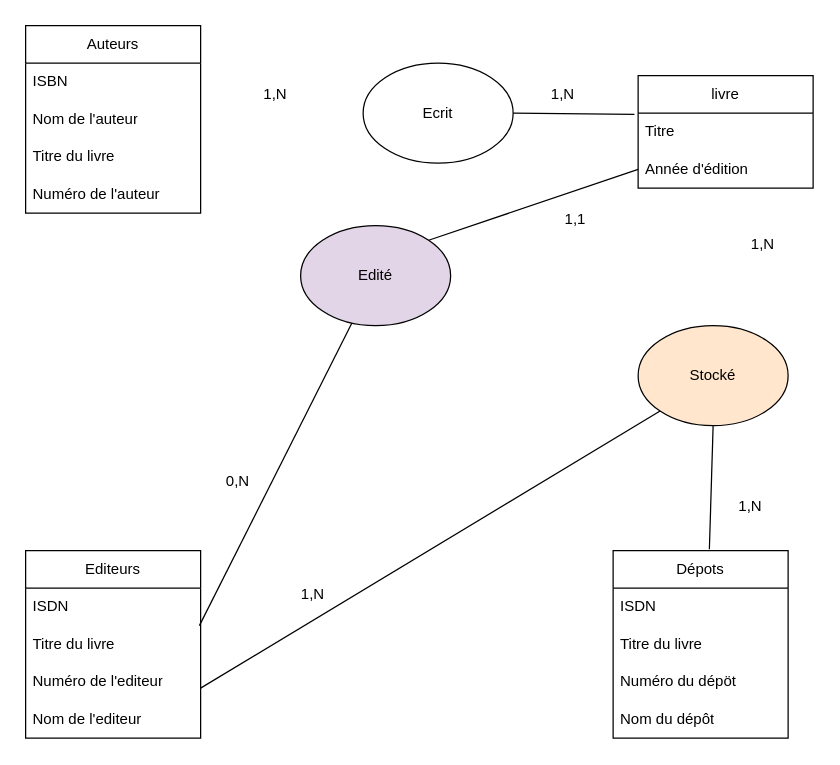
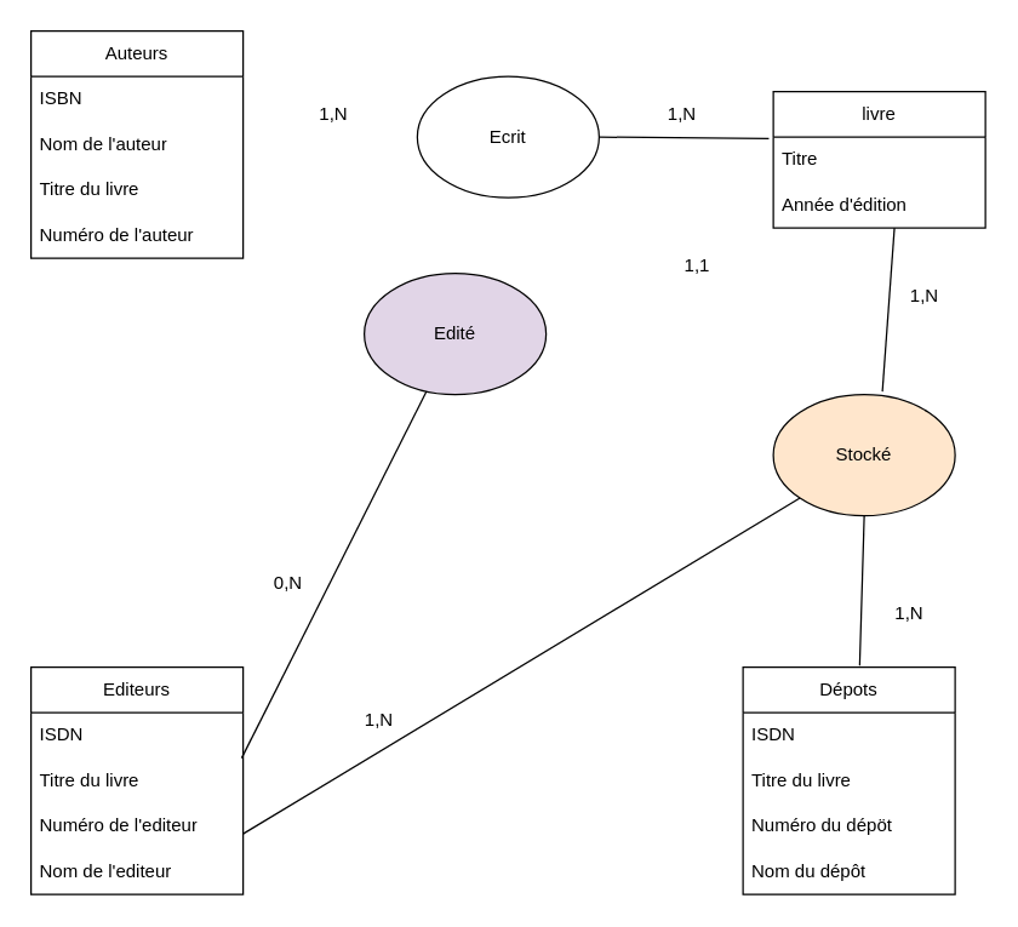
- <mxCell id="17" value="&lt;font style=&quot;vertical-align: inherit;&quot;&gt;&lt;font style=&quot;vertical-align: inherit;&quot;&gt;Ecrit&lt;/font&gt;&lt;/font&gt;" style="ellipse;whiteSpace=wrap;html=1;" vertex="1" parent="1"><mxGeometry x="290" y="50" width="120" height="80" as="geometry" /></mxCell>
+ <mxCell id="17" value="&lt;font style=&quot;vertical-align: inherit;&quot;&gt;&lt;font style=&quot;vertical-align: inherit;&quot;&gt;Ecrit&lt;/font&gt;&lt;/font&gt;" style="ellipse;whiteSpace=wrap;html=1;" vertex="1" parent="1"><mxGeometry x="275" y="50" width="120" height="80" as="geometry" /></mxCell>
- <mxCell id="25" value="" style="endArrow=none;html=1;rounded=0;exitX=1;exitY=0;exitDx=0;exitDy=0;entryX=0;entryY=0.5;entryDx=0;entryDy=0;" edge="1" parent="1" source="22" target="20"><mxGeometry width="50" height="50" relative="1" as="geometry"><mxPoint x="400" y="304" as="sourcePoint" /><mxPoint x="470" y="150" as="targetPoint" /></mxGeometry></mxCell>
+ <mxCell id="29" value="" style="endArrow=none;html=1;rounded=0;exitX=0.6;exitY=-0.025;exitDx=0;exitDy=0;exitPerimeter=0;entryX=0.571;entryY=1;entryDx=0;entryDy=0;entryPerimeter=0;" edge="1" parent="1" source="28" target="20"><mxGeometry width="50" height="50" relative="1" as="geometry"><mxPoint x="460" y="304" as="sourcePoint" /><mxPoint x="590" y="170" as="targetPoint" /></mxGeometry></mxCell>
